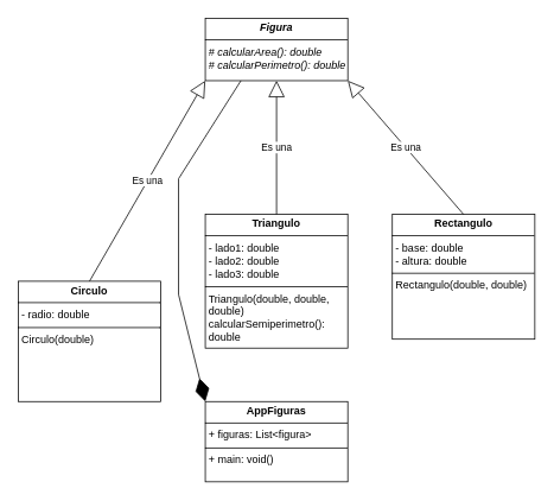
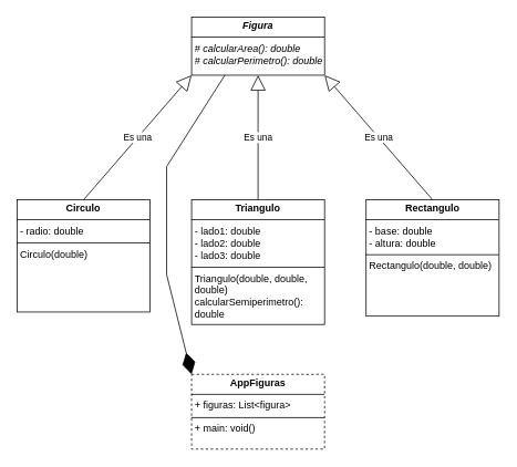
- <mxCell id="3" value="&lt;p style=&quot;margin:0px;margin-top:4px;text-align:center;&quot;&gt;&lt;b&gt;Circulo&lt;/b&gt;&lt;/p&gt;&lt;hr size=&quot;1&quot; style=&quot;border-style:solid;&quot;&gt;&lt;p style=&quot;margin:0px;margin-left:4px;&quot;&gt;- radio: double&lt;/p&gt;&lt;hr size=&quot;1&quot; style=&quot;border-style:solid;&quot;&gt;&lt;p style=&quot;margin:0px;margin-left:4px;&quot;&gt;Circulo(double)&lt;/p&gt;" style="verticalAlign=top;align=left;overflow=fill;html=1;whiteSpace=wrap;" parent="1" vertex="1"><mxGeometry x="20" y="315" width="160" height="135" as="geometry" /></mxCell>
+ <mxCell id="3" value="&lt;p style=&quot;margin:0px;margin-top:4px;text-align:center;&quot;&gt;&lt;b&gt;Circulo&lt;/b&gt;&lt;/p&gt;&lt;hr size=&quot;1&quot; style=&quot;border-style:solid;&quot;&gt;&lt;p style=&quot;margin:0px;margin-left:4px;&quot;&gt;- radio: double&lt;/p&gt;&lt;hr size=&quot;1&quot; style=&quot;border-style:solid;&quot;&gt;&lt;p style=&quot;margin:0px;margin-left:4px;&quot;&gt;Circulo(double)&lt;/p&gt;" style="verticalAlign=top;align=left;overflow=fill;html=1;whiteSpace=wrap;" parent="1" vertex="1"><mxGeometry x="20" y="240" width="160" height="135" as="geometry" /></mxCell>
- <mxCell id="6" value="&lt;p style=&quot;margin:0px;margin-top:4px;text-align:center;&quot;&gt;&lt;b&gt;AppFiguras&lt;/b&gt;&lt;/p&gt;&lt;hr size=&quot;1&quot; style=&quot;border-style:solid;&quot;&gt;&lt;p style=&quot;margin:0px;margin-left:4px;&quot;&gt;+ figuras: List&amp;lt;figura&amp;gt;&amp;nbsp;&lt;/p&gt;&lt;hr size=&quot;1&quot; style=&quot;border-style:solid;&quot;&gt;&lt;p style=&quot;margin:0px;margin-left:4px;&quot;&gt;+ main: void()&lt;/p&gt;" style="verticalAlign=top;align=left;overflow=fill;html=1;whiteSpace=wrap;" parent="1" vertex="1"><mxGeometry x="230" y="450" width="160" height="90" as="geometry" /></mxCell>
+ <mxCell id="6" value="&lt;p style=&quot;margin:0px;margin-top:4px;text-align:center;&quot;&gt;&lt;b&gt;AppFiguras&lt;/b&gt;&lt;/p&gt;&lt;hr size=&quot;1&quot; style=&quot;border-style:solid;&quot;&gt;&lt;p style=&quot;margin:0px;margin-left:4px;&quot;&gt;+ figuras: List&amp;lt;figura&amp;gt;&amp;nbsp;&lt;/p&gt;&lt;hr size=&quot;1&quot; style=&quot;border-style:solid;&quot;&gt;&lt;p style=&quot;margin:0px;margin-left:4px;&quot;&gt;+ main: void()&lt;/p&gt;" style="verticalAlign=top;align=left;overflow=fill;html=1;whiteSpace=wrap;dashed=1;" parent="1" vertex="1"><mxGeometry x="230" y="450" width="160" height="90" as="geometry" /></mxCell>
